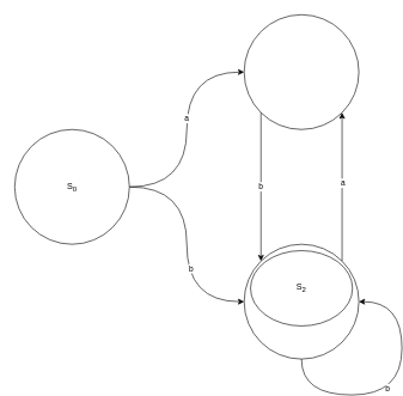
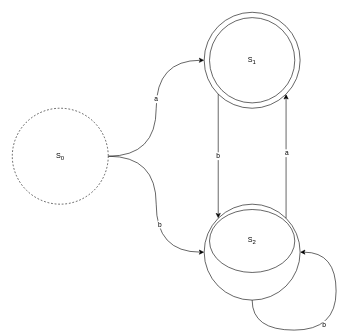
+ <mxCell id="14" value="S&lt;sub&gt;1&lt;/sub&gt;" style="ellipse;whiteSpace=wrap;html=1;aspect=fixed;fillColor=default;gradientColor=none;" vertex="1" parent="12"><mxGeometry x="8.889" y="8.889" width="142.222" height="142.222" as="geometry" /></mxCell>
- <mxCell id="6" value="S&lt;sub&gt;0&lt;/sub&gt;" style="ellipse;whiteSpace=wrap;html=1;aspect=fixed;" vertex="1" parent="1"><mxGeometry x="20" y="180" width="160" height="160" as="geometry" /></mxCell>
+ <mxCell id="6" value="S&lt;sub&gt;0&lt;/sub&gt;" style="ellipse;whiteSpace=wrap;html=1;aspect=fixed;dashed=1;" vertex="1" parent="1"><mxGeometry x="20" y="180" width="160" height="160" as="geometry" /></mxCell>
